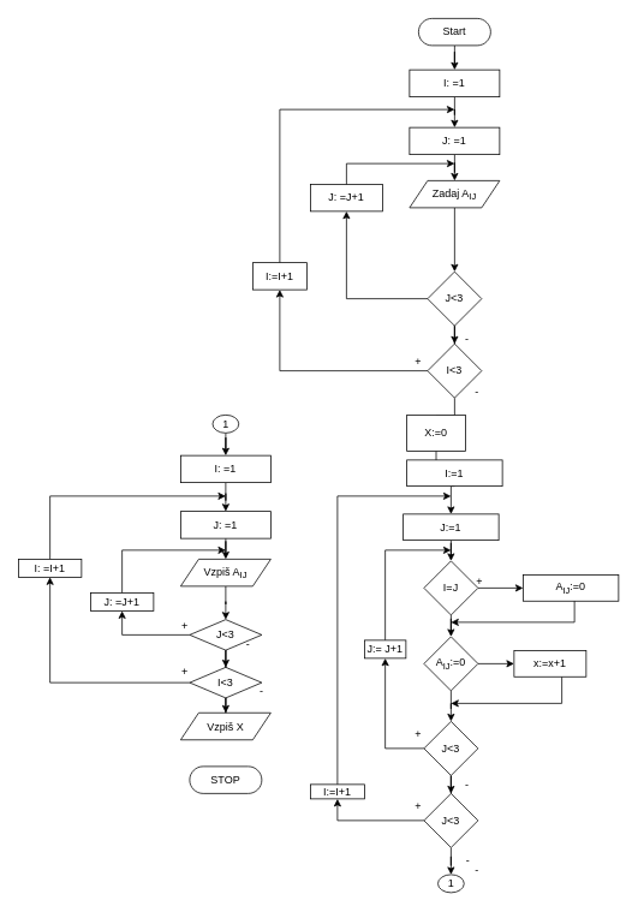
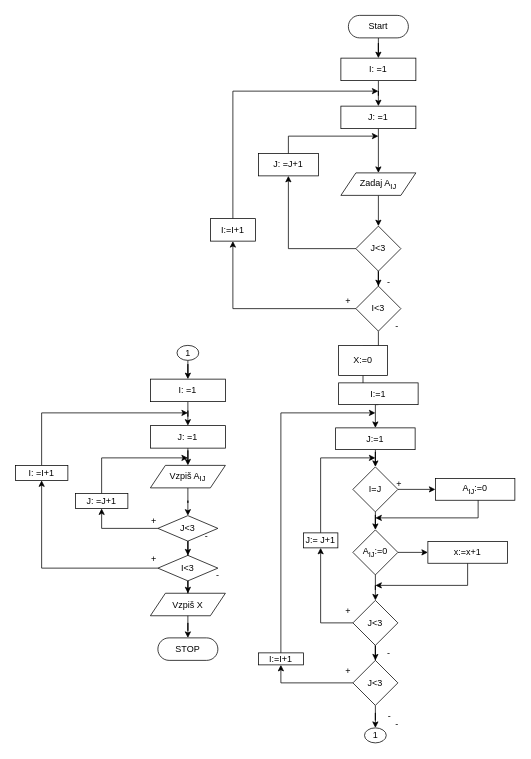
- <mxCell id="9" value="Zadaj A&lt;sub&gt;IJ&lt;/sub&gt;" style="shape=parallelogram;perimeter=parallelogramPerimeter;whiteSpace=wrap;html=1;dashed=0;" parent="1" vertex="1"><mxGeometry x="454" y="200" width="100" height="30" as="geometry" /></mxCell>
+ <mxCell id="9" value="Zadaj A&lt;sub&gt;IJ&lt;/sub&gt;" style="shape=parallelogram;perimeter=parallelogramPerimeter;whiteSpace=wrap;html=1;dashed=0;" parent="1" vertex="1"><mxGeometry x="454" y="230" width="100" height="30" as="geometry" /></mxCell>
- <mxCell id="38" value="x:=x+1" style="rounded=0;whiteSpace=wrap;html=1;" parent="1" vertex="1"><mxGeometry x="570" y="721.5" width="80" height="29" as="geometry" /></mxCell>
+ <mxCell id="38" value="x:=x+1" style="rounded=0;whiteSpace=wrap;html=1;" parent="1" vertex="1"><mxGeometry x="570" y="721.5" width="106" height="29" as="geometry" /></mxCell>
+ <mxCell id="80" style="edgeStyle=orthogonalEdgeStyle;rounded=0;orthogonalLoop=1;jettySize=auto;html=1;entryX=0.5;entryY=0.5;entryDx=0;entryDy=-15;entryPerimeter=0;" parent="1" source="71" target="79" edge="1"><mxGeometry relative="1" as="geometry" /></mxCell>
